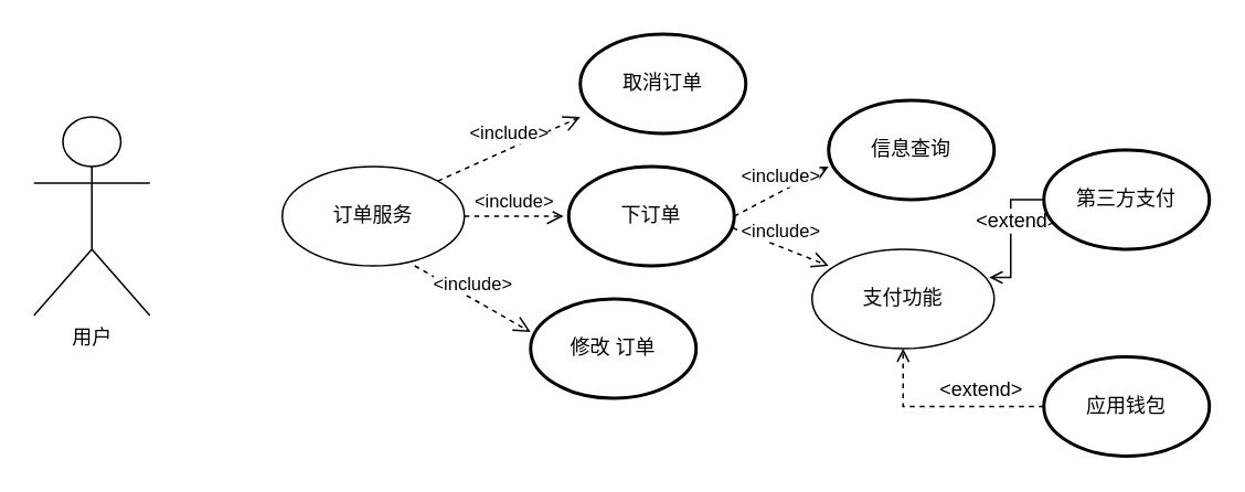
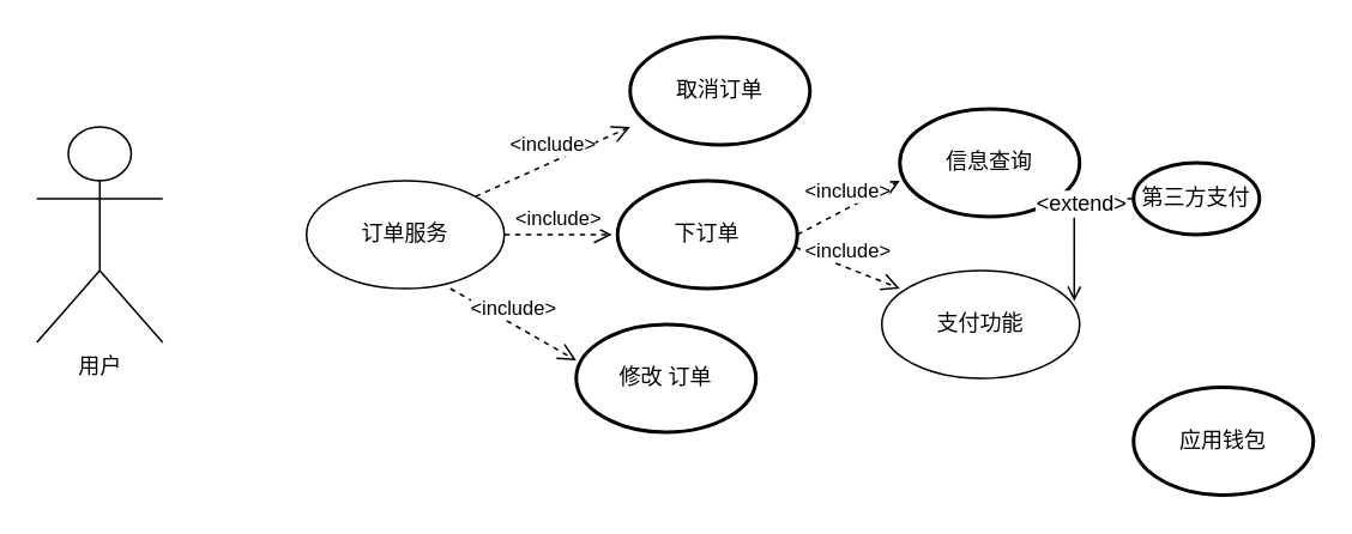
- <mxCell id="16" value="第三方支付" style="strokeWidth=2;html=1;shape=mxgraph.flowchart.start_1;whiteSpace=wrap;shadow=0;comic=0;gradientColor=none;" vertex="1" parent="1"><mxGeometry x="630" y="90" width="100" height="60" as="geometry" /></mxCell>
+ <mxCell id="16" value="第三方支付" style="strokeWidth=2;html=1;shape=mxgraph.flowchart.start_1;whiteSpace=wrap;shadow=0;comic=0;gradientColor=none;" vertex="1" parent="1"><mxGeometry x="630" y="90" width="70" height="40" as="geometry" /></mxCell>
- <mxCell id="17" style="edgeStyle=orthogonalEdgeStyle;rounded=0;orthogonalLoop=1;jettySize=auto;html=1;dashed=1;endArrow=open;endFill=0;" edge="1" parent="1" source="19" target="6"><mxGeometry relative="1" as="geometry" /></mxCell>
- <mxCell id="18" value="&amp;lt;extend&amp;gt;" style="text;html=1;resizable=0;points=[];align=center;verticalAlign=middle;labelBackgroundColor=#ffffff;" vertex="1" connectable="0" parent="17"><mxGeometry x="-0.5" y="-6" relative="1" as="geometry"><mxPoint x="-9" y="-5" as="offset" /></mxGeometry></mxCell>
